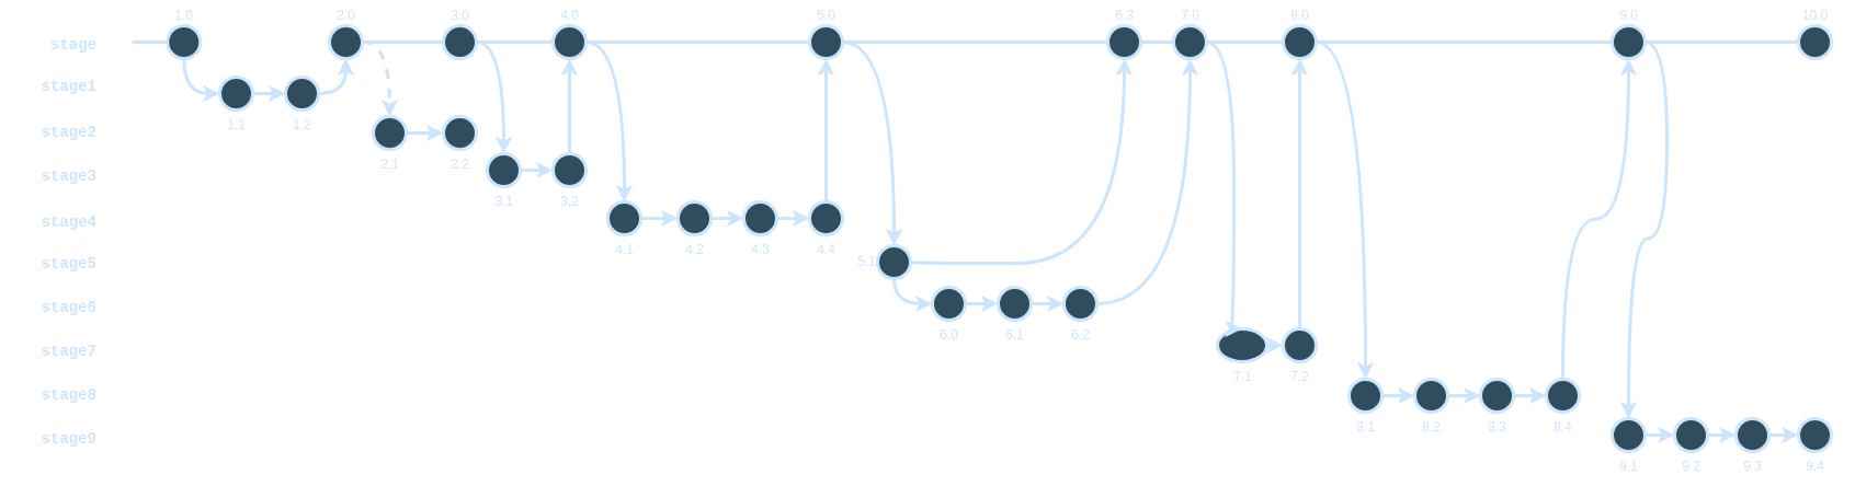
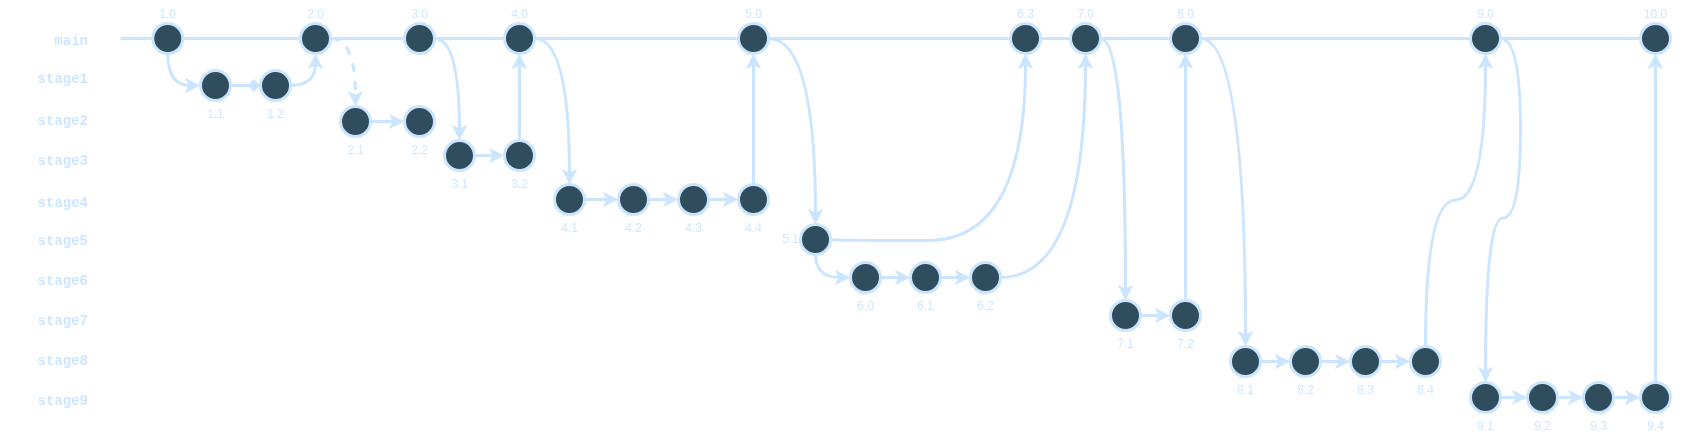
+ <mxCell id="2" value="" style="edgeStyle=orthogonalEdgeStyle;rounded=0;html=1;jettySize=auto;orthogonalLoop=1;plain-blue;endArrow=none;endFill=0;strokeWidth=3;strokeColor=#CCE5FF;entryX=0;entryY=0.5;entryDx=0;entryDy=0;entryPerimeter=0;" parent="1" source="4" target="10" edge="1"><mxGeometry x="292.25" y="211" as="geometry"><mxPoint x="342.25" y="38" as="targetPoint" /></mxGeometry></mxCell>
- <mxCell id="5" value="stage" style="text;html=1;strokeColor=none;fillColor=none;align=right;verticalAlign=middle;whiteSpace=wrap;overflow=hidden;fontSize=14;fontStyle=1;fontFamily=Courier New;fontColor=#CCE5FF;" parent="1" vertex="1"><mxGeometry x="40" y="20" width="50" height="42" as="geometry" /></mxCell>
+ <mxCell id="5" value="main" style="text;html=1;strokeColor=none;fillColor=none;align=right;verticalAlign=middle;whiteSpace=wrap;overflow=hidden;fontSize=14;fontStyle=1;fontFamily=Courier New;fontColor=#CCE5FF;" parent="1" vertex="1"><mxGeometry x="40" y="20" width="50" height="42" as="geometry" /></mxCell>
- <mxCell id="7" style="edgeStyle=orthogonalEdgeStyle;curved=1;rounded=0;orthogonalLoop=1;jettySize=auto;html=1;strokeColor=#CCE5FF;strokeWidth=3;align=center;verticalAlign=middle;fontFamily=Helvetica;fontSize=11;fontColor=default;labelBackgroundColor=default;endArrow=classic;entryX=0;entryY=0.5;entryDx=0;entryDy=0;entryPerimeter=0;" edge="1" parent="1" source="8" target="11"><mxGeometry relative="1" as="geometry"><mxPoint x="290" y="115" as="targetPoint" /></mxGeometry></mxCell>
+ <mxCell id="7" style="edgeStyle=orthogonalEdgeStyle;curved=1;rounded=0;orthogonalLoop=1;jettySize=auto;html=1;strokeColor=#CCE5FF;strokeWidth=3;align=center;verticalAlign=middle;fontFamily=Helvetica;fontSize=11;fontColor=default;labelBackgroundColor=default;endArrow=diamond;entryX=0;entryY=0.5;entryDx=0;entryDy=0;entryPerimeter=0;" edge="1" parent="1" source="8" target="11"><mxGeometry relative="1" as="geometry"><mxPoint x="290" y="115" as="targetPoint" /></mxGeometry></mxCell>
+ <mxCell id="81" style="edgeStyle=orthogonalEdgeStyle;curved=1;rounded=0;orthogonalLoop=1;jettySize=auto;html=1;exitX=0.5;exitY=0;exitDx=0;exitDy=0;exitPerimeter=0;strokeColor=#CCE5FF;strokeWidth=3;align=center;verticalAlign=middle;fontFamily=Helvetica;fontSize=12;fontColor=default;labelBackgroundColor=default;endArrow=classic;entryX=0.5;entryY=1;entryDx=0;entryDy=0;entryPerimeter=0;" edge="1" parent="1" source="82" target="86"><mxGeometry relative="1" as="geometry"><mxPoint x="1680" y="120" as="targetPoint" /></mxGeometry></mxCell>
- <mxCell id="60" value="7.1" style="verticalLabelPosition=bottom;verticalAlign=top;html=1;strokeWidth=3;shape=mxgraph.flowchart.on-page_reference;plain-blue;gradientColor=none;fillColor=#2F4D5D;strokeColor=#CCE5FF;fontColor=#CCE5FF;" vertex="1" parent="1"><mxGeometry x="1110" y="300" width="45" height="30" as="geometry" /></mxCell>
+ <mxCell id="60" value="7.1" style="verticalLabelPosition=bottom;verticalAlign=top;html=1;strokeWidth=3;shape=mxgraph.flowchart.on-page_reference;plain-blue;gradientColor=none;fillColor=#2F4D5D;strokeColor=#CCE5FF;fontColor=#CCE5FF;" vertex="1" parent="1"><mxGeometry x="1110" y="300" width="30" height="30" as="geometry" /></mxCell>
